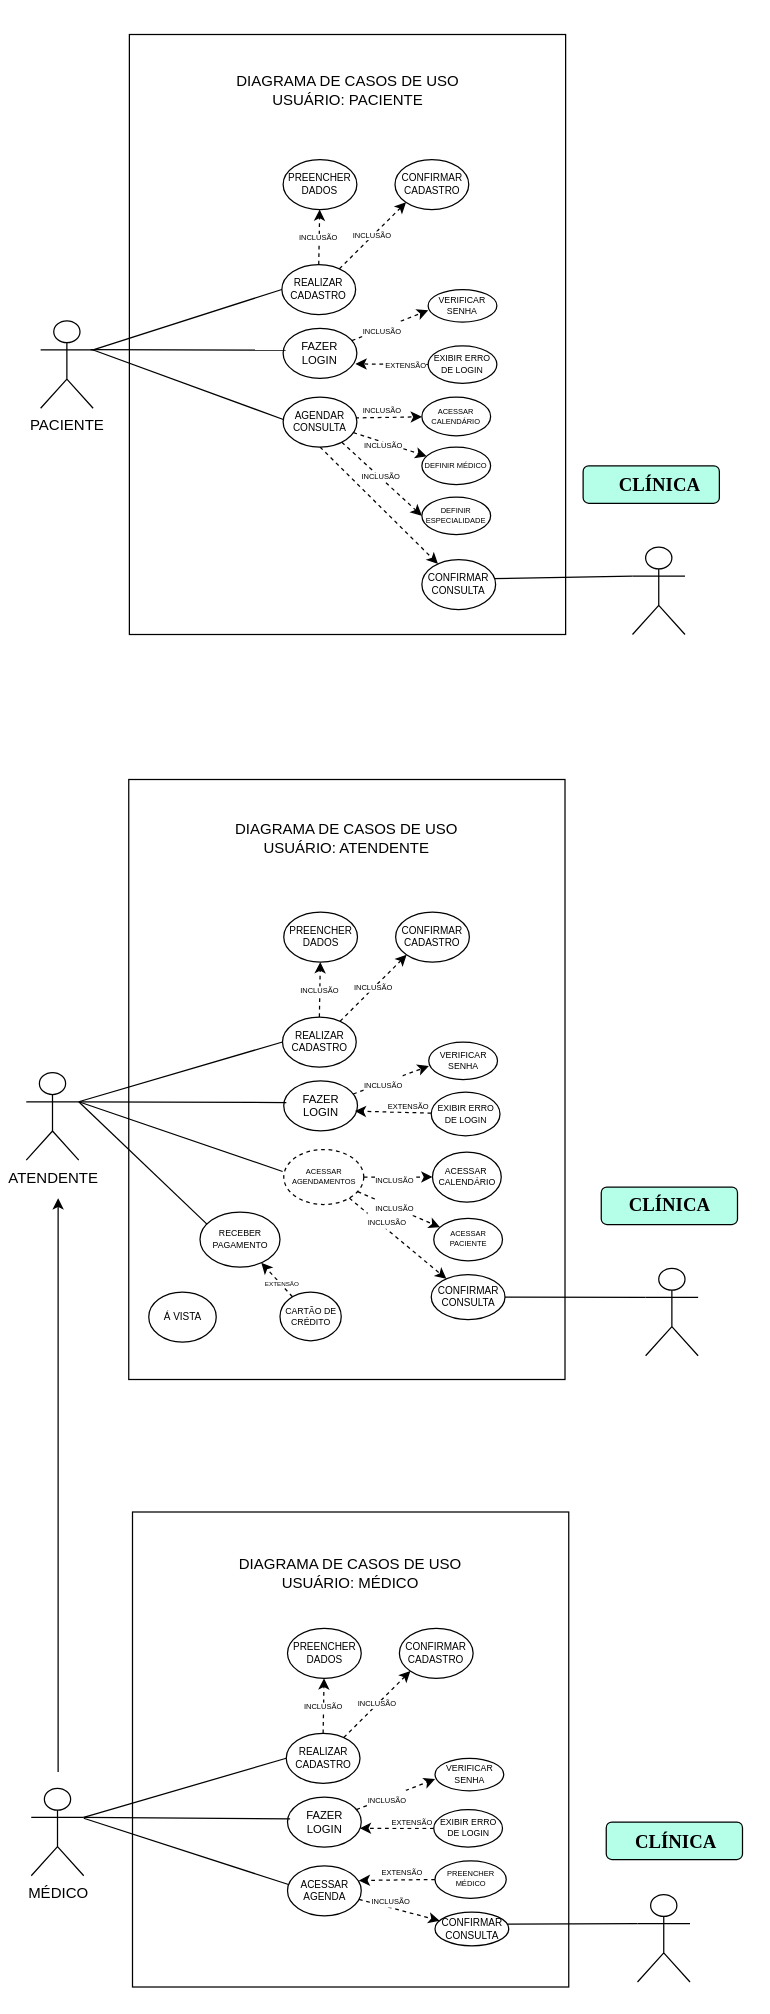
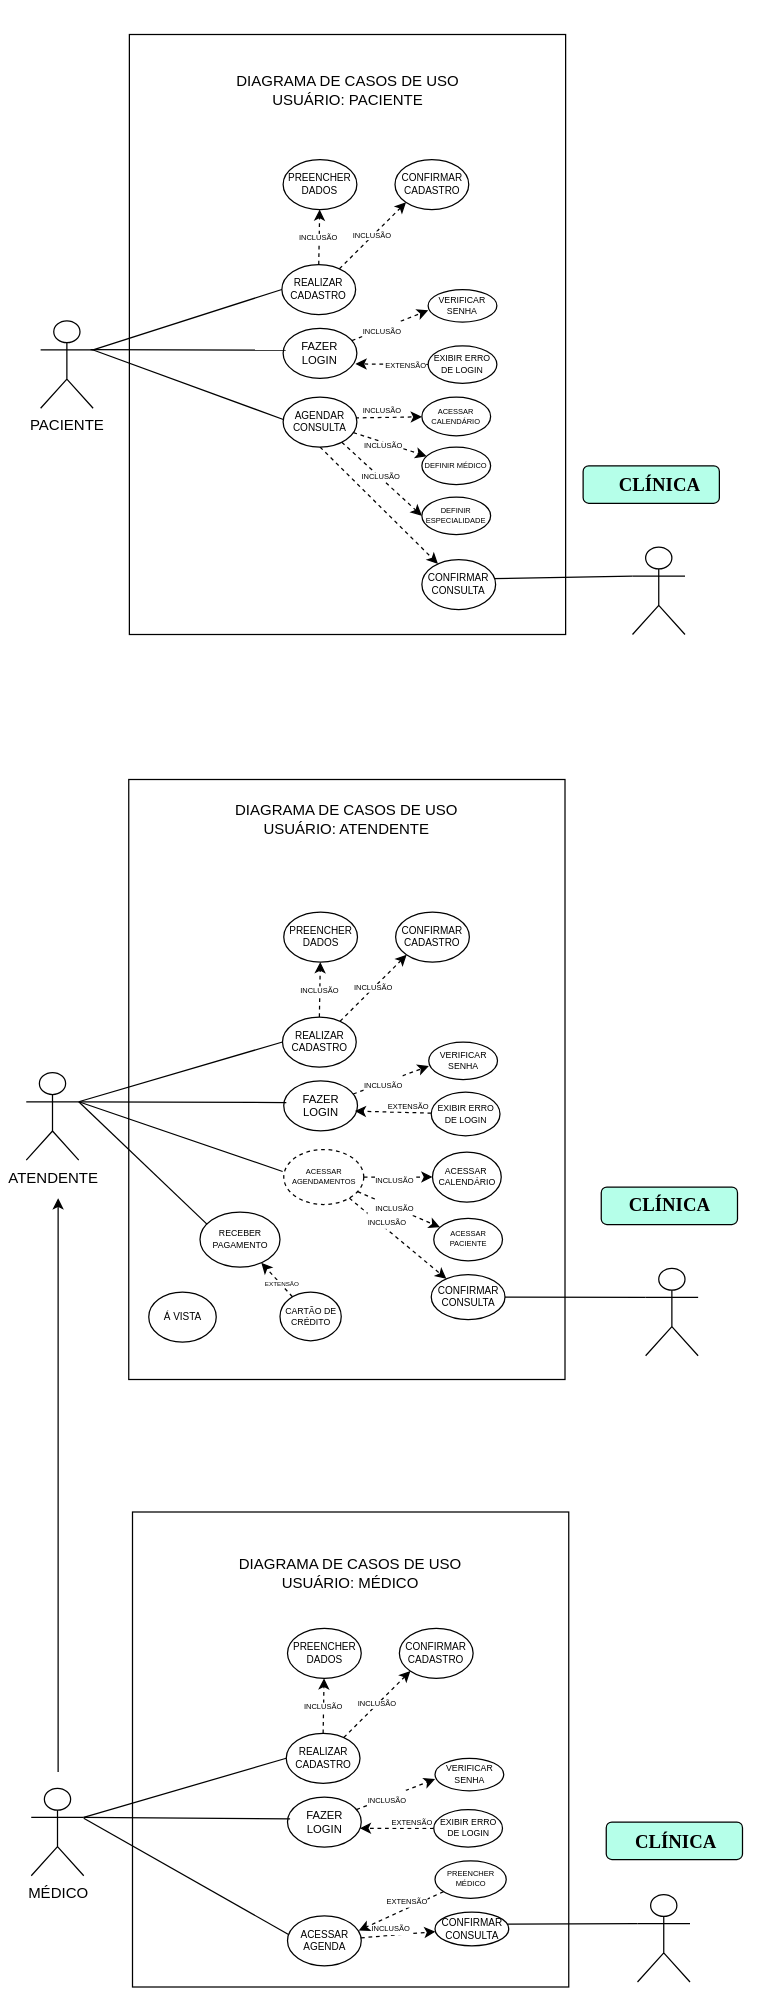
- <mxCell id="95" value="DIAGRAMA DE CASOS DE USO&lt;br&gt;USUÁRIO: ATENDENTE" style="text;strokeColor=none;align=center;fillColor=none;html=1;verticalAlign=middle;whiteSpace=wrap;rounded=0;" parent="1" vertex="1"><mxGeometry x="182" y="655" width="190" height="30" as="geometry" /></mxCell>
+ <mxCell id="95" value="DIAGRAMA DE CASOS DE USO&lt;br&gt;USUÁRIO: ATENDENTE" style="text;strokeColor=none;align=center;fillColor=none;html=1;verticalAlign=middle;whiteSpace=wrap;rounded=0;" parent="1" vertex="1"><mxGeometry x="182" y="640" width="190" height="30" as="geometry" /></mxCell>
- <mxCell id="48" value="ACESSAR&lt;br&gt;AGENDA" style="ellipse;whiteSpace=wrap;html=1;fontSize=8;" parent="1" vertex="1"><mxGeometry x="229.5" y="1492" width="59" height="40" as="geometry" /></mxCell>
+ <mxCell id="48" value="ACESSAR&lt;br&gt;AGENDA" style="ellipse;whiteSpace=wrap;html=1;fontSize=8;" parent="1" vertex="1"><mxGeometry x="229.5" y="1532" width="59" height="40" as="geometry" /></mxCell>
